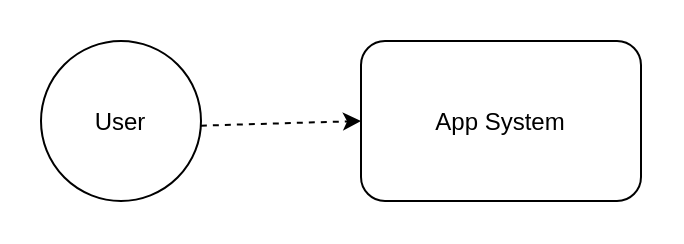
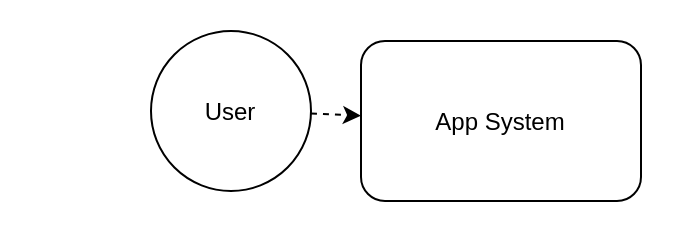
- <mxCell id="2" value="User" style="ellipse" vertex="1" parent="1"><mxGeometry x="20" y="20" width="80" height="80" as="geometry" /></mxCell>
+ <mxCell id="2" value="User" style="ellipse" vertex="1" parent="1"><mxGeometry x="75" y="15" width="80" height="80" as="geometry" /></mxCell>
